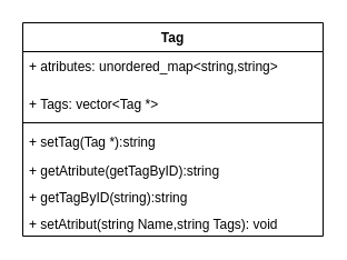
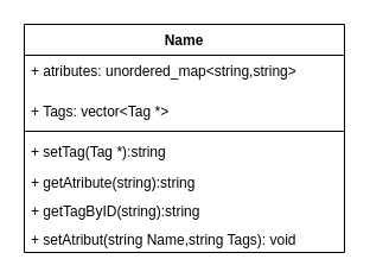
- <mxCell id="2" value="Tag" style="swimlane;fontStyle=1;align=center;verticalAlign=top;childLayout=stackLayout;horizontal=1;startSize=26;horizontalStack=0;resizeParent=1;resizeParentMax=0;resizeLast=0;collapsible=1;marginBottom=0;whiteSpace=wrap;html=1;" vertex="1" parent="1"><mxGeometry x="20" y="20" width="270" height="192" as="geometry" /></mxCell>
+ <mxCell id="2" value="Name" style="swimlane;fontStyle=1;align=center;verticalAlign=top;childLayout=stackLayout;horizontal=1;startSize=26;horizontalStack=0;resizeParent=1;resizeParentMax=0;resizeLast=0;collapsible=1;marginBottom=0;whiteSpace=wrap;html=1;" vertex="1" parent="1"><mxGeometry x="20" y="20" width="270" height="192" as="geometry" /></mxCell>
- <mxCell id="7" value="+ getAtribute(getTagByID):string" style="text;strokeColor=none;fillColor=none;align=left;verticalAlign=top;spacingLeft=4;spacingRight=4;overflow=hidden;rotatable=0;points=[[0,0.5],[1,0.5]];portConstraint=eastwest;whiteSpace=wrap;html=1;" vertex="1" parent="2"><mxGeometry y="120" width="270" height="24" as="geometry" /></mxCell>
+ <mxCell id="7" value="+ getAtribute(string):string" style="text;strokeColor=none;fillColor=none;align=left;verticalAlign=top;spacingLeft=4;spacingRight=4;overflow=hidden;rotatable=0;points=[[0,0.5],[1,0.5]];portConstraint=eastwest;whiteSpace=wrap;html=1;" vertex="1" parent="2"><mxGeometry y="120" width="270" height="24" as="geometry" /></mxCell>
